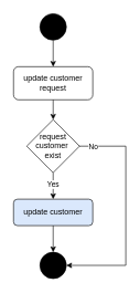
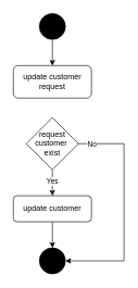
- <mxCell id="8" value="" style="endArrow=classic;html=1;entryX=0.5;entryY=0;entryDx=0;entryDy=0;exitX=0.5;exitY=1;exitDx=0;exitDy=0;" parent="1" source="3" target="6" edge="1"><mxGeometry width="50" height="50" relative="1" as="geometry"><mxPoint x="90" y="150" as="sourcePoint" /><mxPoint x="100" y="150" as="targetPoint" /></mxGeometry></mxCell>
- <mxCell id="13" value="update customer" style="rounded=1;whiteSpace=wrap;html=1;fillColor=#dae8fc;" parent="1" vertex="1"><mxGeometry x="20" y="300" width="120" height="40" as="geometry" /></mxCell>
+ <mxCell id="13" value="update customer" style="rounded=1;whiteSpace=wrap;html=1;" parent="1" vertex="1"><mxGeometry x="20" y="300" width="120" height="40" as="geometry" /></mxCell>
